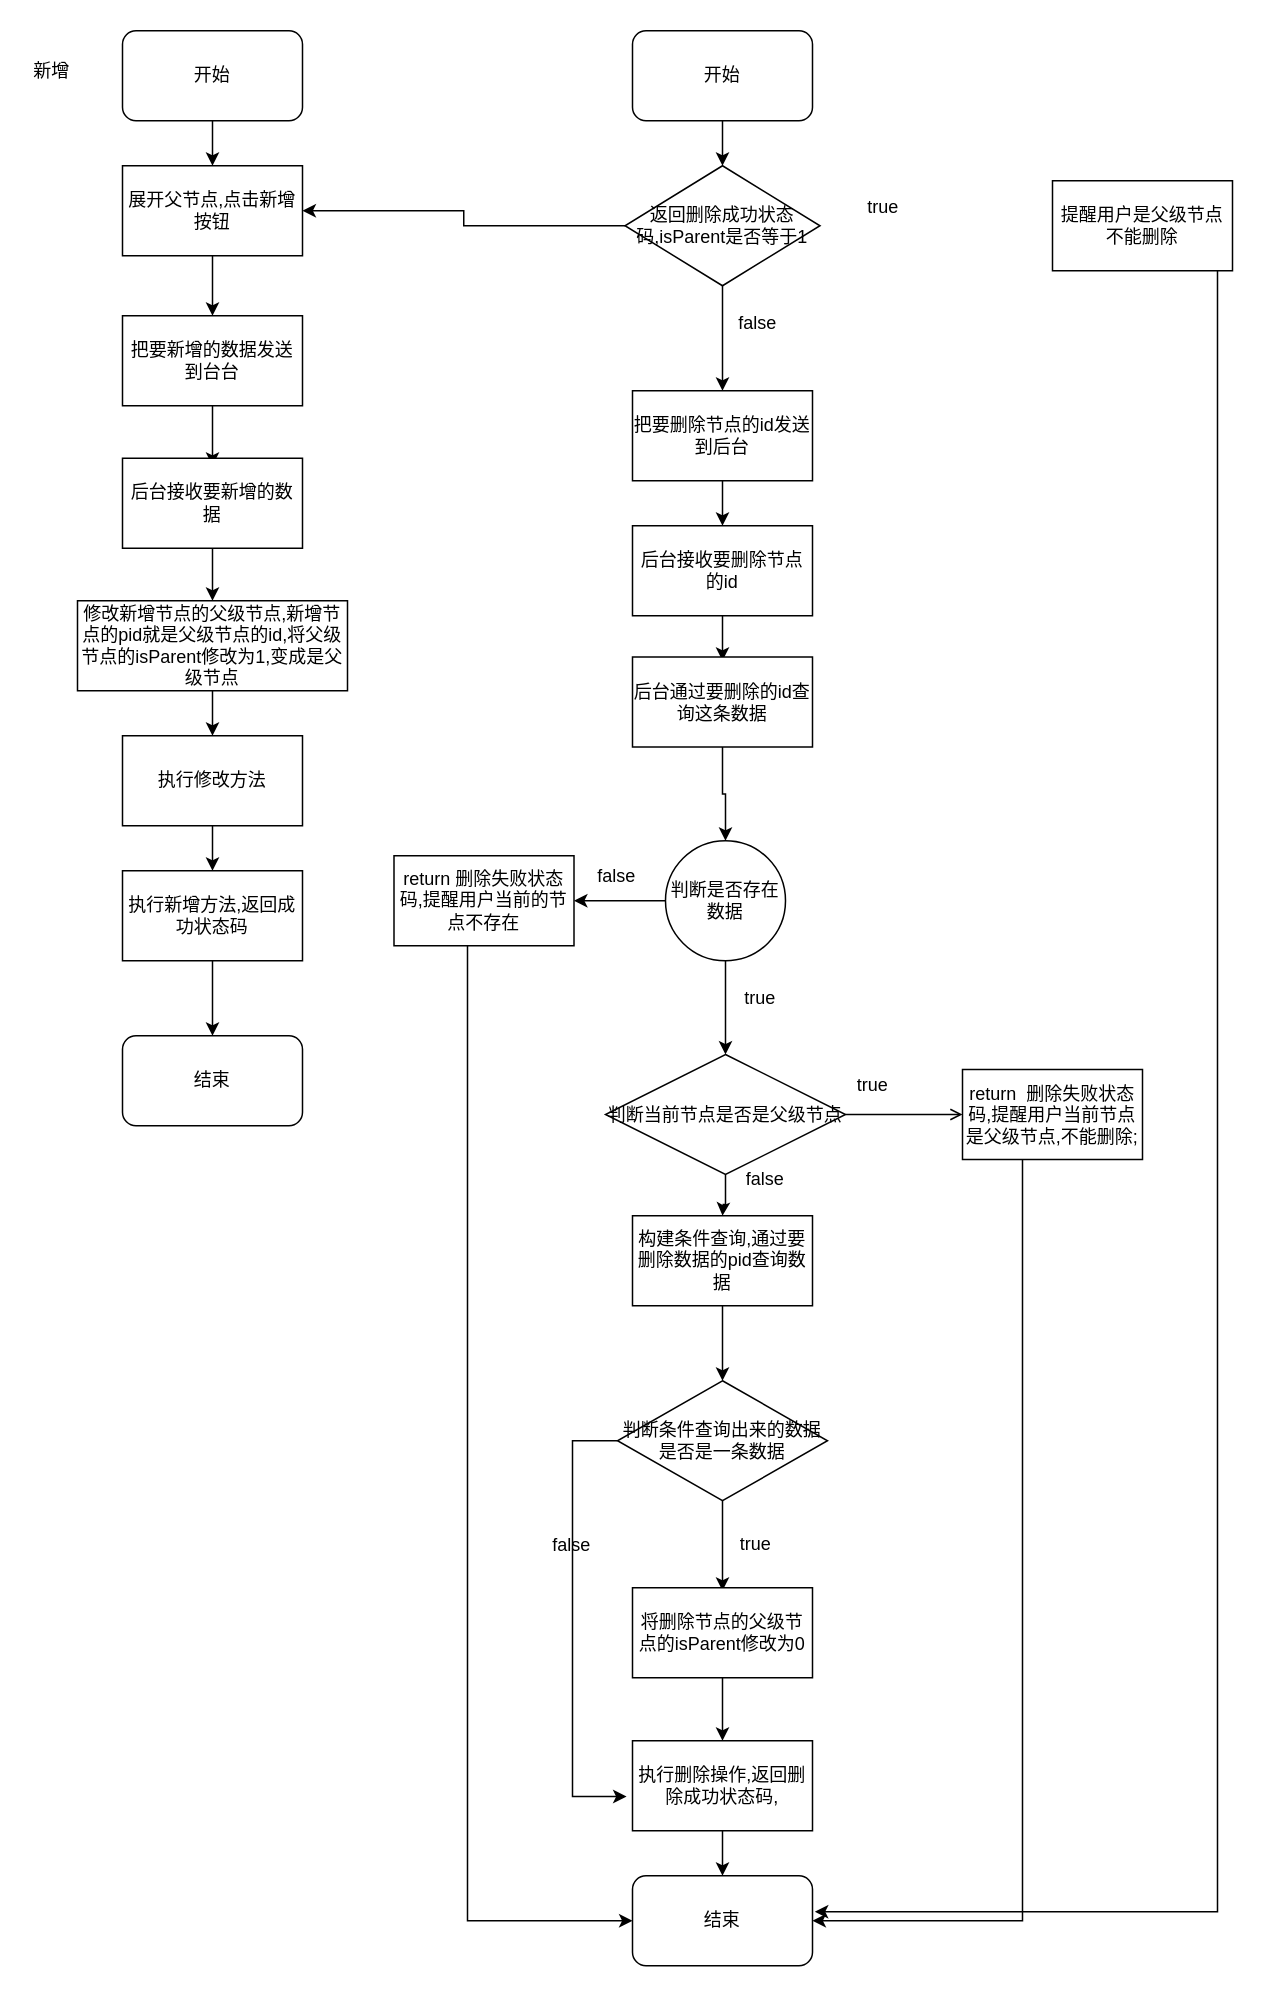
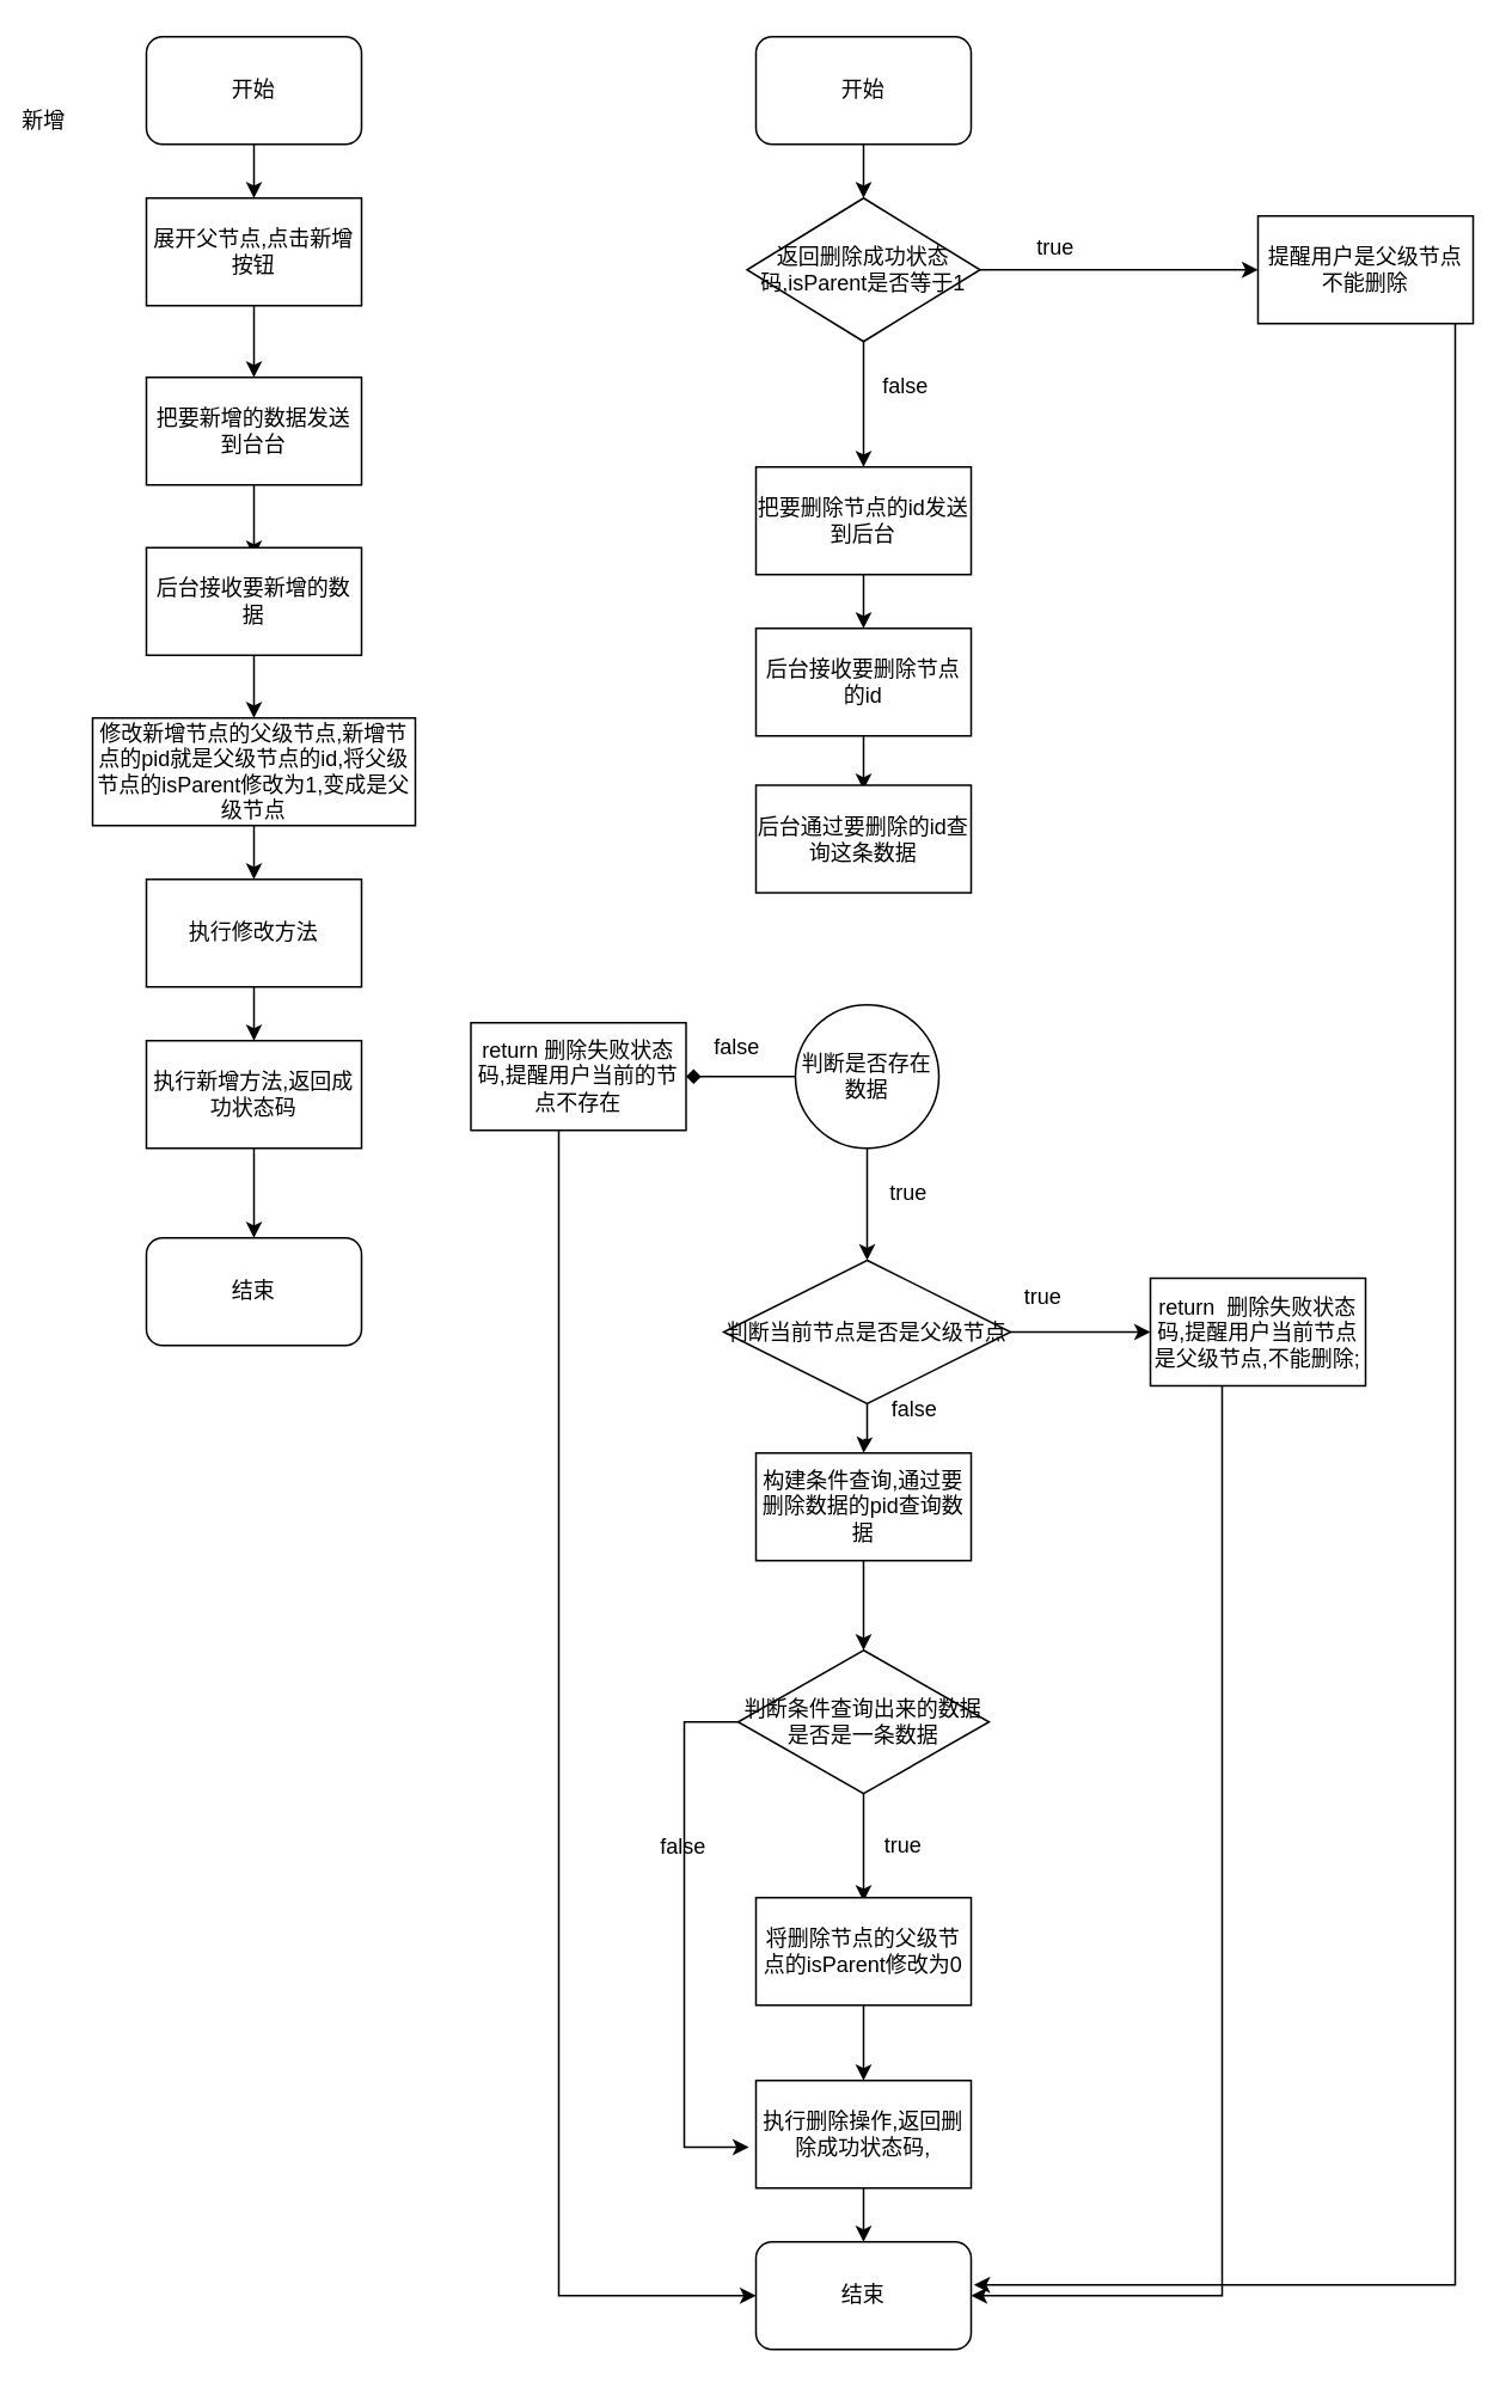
- <mxCell id="4" value="新增" style="text;html=1;resizable=0;points=[];autosize=1;align=left;verticalAlign=top;spacingTop=-4;" parent="1" vertex="1"><mxGeometry x="20" y="37" width="40" height="20" as="geometry" /></mxCell>
+ <mxCell id="4" value="新增" style="text;html=1;resizable=0;points=[];autosize=1;align=left;verticalAlign=top;spacingTop=-4;" parent="1" vertex="1"><mxGeometry x="10" y="57" width="40" height="20" as="geometry" /></mxCell>
- <mxCell id="22" style="edgeStyle=orthogonalEdgeStyle;rounded=0;orthogonalLoop=1;jettySize=auto;html=1;" parent="1" source="24" target="6" edge="1"><mxGeometry relative="1" as="geometry" /></mxCell>
+ <mxCell id="22" style="edgeStyle=orthogonalEdgeStyle;rounded=0;orthogonalLoop=1;jettySize=auto;html=1;" parent="1" source="24" target="21" edge="1"><mxGeometry relative="1" as="geometry" /></mxCell>
- <mxCell id="46" style="edgeStyle=orthogonalEdgeStyle;rounded=0;orthogonalLoop=1;jettySize=auto;html=1;entryX=0.5;entryY=0;entryDx=0;entryDy=0;" parent="1" source="47" target="39" edge="1"><mxGeometry relative="1" as="geometry" /></mxCell>
- <mxCell id="38" style="edgeStyle=orthogonalEdgeStyle;rounded=0;orthogonalLoop=1;jettySize=auto;html=1;entryX=1;entryY=0.5;entryDx=0;entryDy=0;" parent="1" source="39" target="36" edge="1"><mxGeometry relative="1" as="geometry" /></mxCell>
+ <mxCell id="38" style="edgeStyle=orthogonalEdgeStyle;rounded=0;orthogonalLoop=1;jettySize=auto;html=1;entryX=1;entryY=0.5;entryDx=0;entryDy=0;endArrow=diamond;" parent="1" source="39" target="36" edge="1"><mxGeometry relative="1" as="geometry" /></mxCell>
- <mxCell id="32" style="edgeStyle=orthogonalEdgeStyle;rounded=0;orthogonalLoop=1;jettySize=auto;html=1;entryX=0;entryY=0.5;entryDx=0;entryDy=0;endArrow=open;" parent="1" source="33" target="43" edge="1"><mxGeometry relative="1" as="geometry" /></mxCell>
+ <mxCell id="32" style="edgeStyle=orthogonalEdgeStyle;rounded=0;orthogonalLoop=1;jettySize=auto;html=1;entryX=0;entryY=0.5;entryDx=0;entryDy=0;" parent="1" source="33" target="43" edge="1"><mxGeometry relative="1" as="geometry" /></mxCell>
